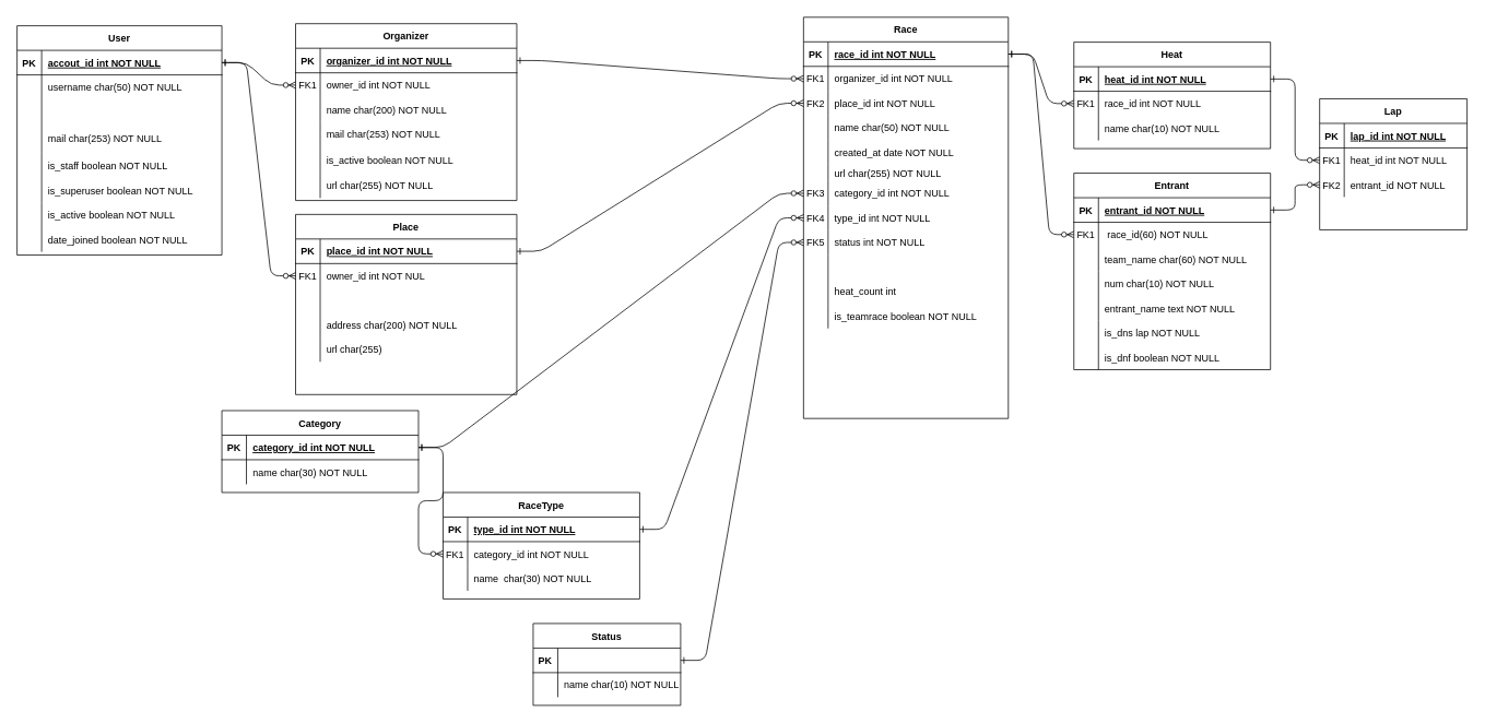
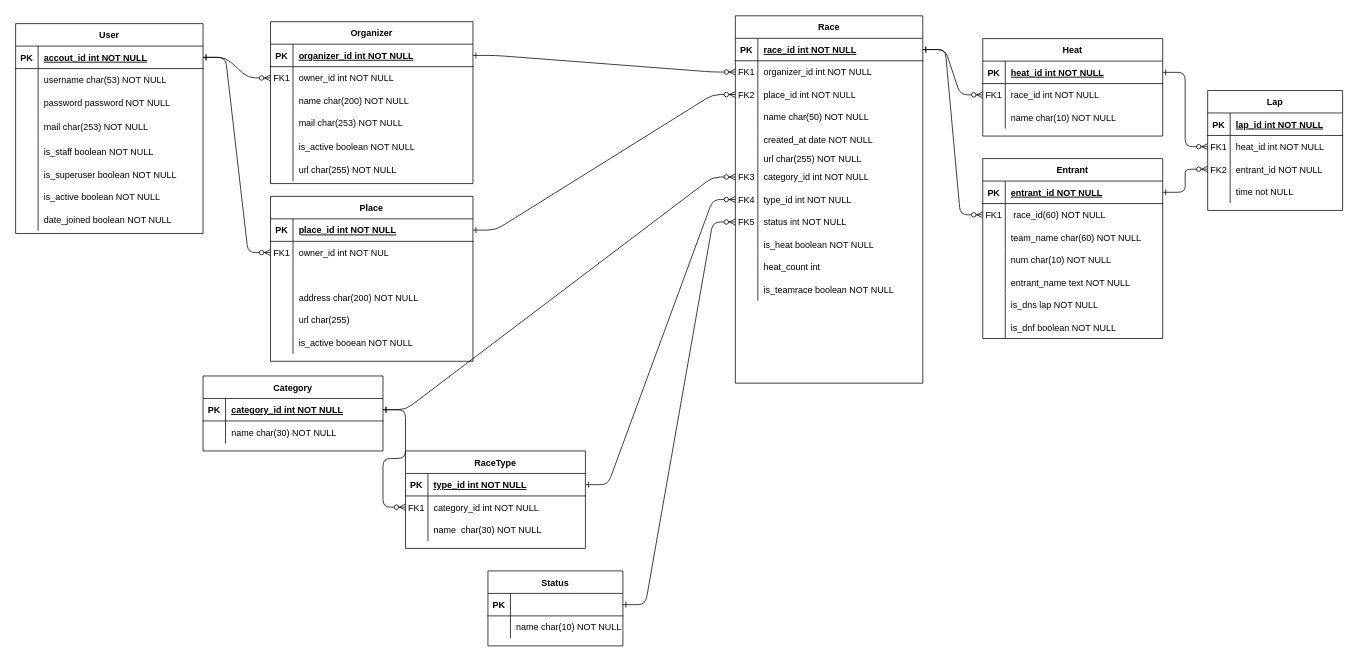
- <mxCell id="110" value="username char(50) NOT NULL" style="shape=partialRectangle;overflow=hidden;connectable=0;fillColor=none;top=0;left=0;bottom=0;right=0;align=left;spacingLeft=6;" parent="108" vertex="1"><mxGeometry x="30" width="220" height="30" as="geometry" /></mxCell>
+ <mxCell id="110" value="username char(53) NOT NULL" style="shape=partialRectangle;overflow=hidden;connectable=0;fillColor=none;top=0;left=0;bottom=0;right=0;align=left;spacingLeft=6;" parent="108" vertex="1"><mxGeometry x="30" width="220" height="30" as="geometry" /></mxCell>
+ <mxCell id="113" value="password password NOT NULL" style="shape=partialRectangle;overflow=hidden;connectable=0;fillColor=none;top=0;left=0;bottom=0;right=0;align=left;spacingLeft=6;" vertex="1" parent="111"><mxGeometry x="30" width="220" height="30" as="geometry" /></mxCell>
+ <mxCell id="102" value="time not NULL" style="shape=partialRectangle;connectable=0;fillColor=none;top=0;left=0;bottom=0;right=0;align=left;spacingLeft=6;overflow=hidden;" vertex="1" parent="100"><mxGeometry x="30" width="150" height="30" as="geometry" /></mxCell>
+ <mxCell id="34" value="is_heat boolean NOT NULL" style="shape=partialRectangle;overflow=hidden;connectable=0;fillColor=none;top=0;left=0;bottom=0;right=0;align=left;spacingLeft=6;" vertex="1" parent="32"><mxGeometry x="30" width="220" height="30" as="geometry" /></mxCell>
+ <mxCell id="79" value="is_active booean NOT NULL" style="shape=partialRectangle;overflow=hidden;connectable=0;fillColor=none;top=0;left=0;bottom=0;right=0;align=left;spacingLeft=6;" vertex="1" parent="77"><mxGeometry x="30" width="240" height="30" as="geometry" /></mxCell>
